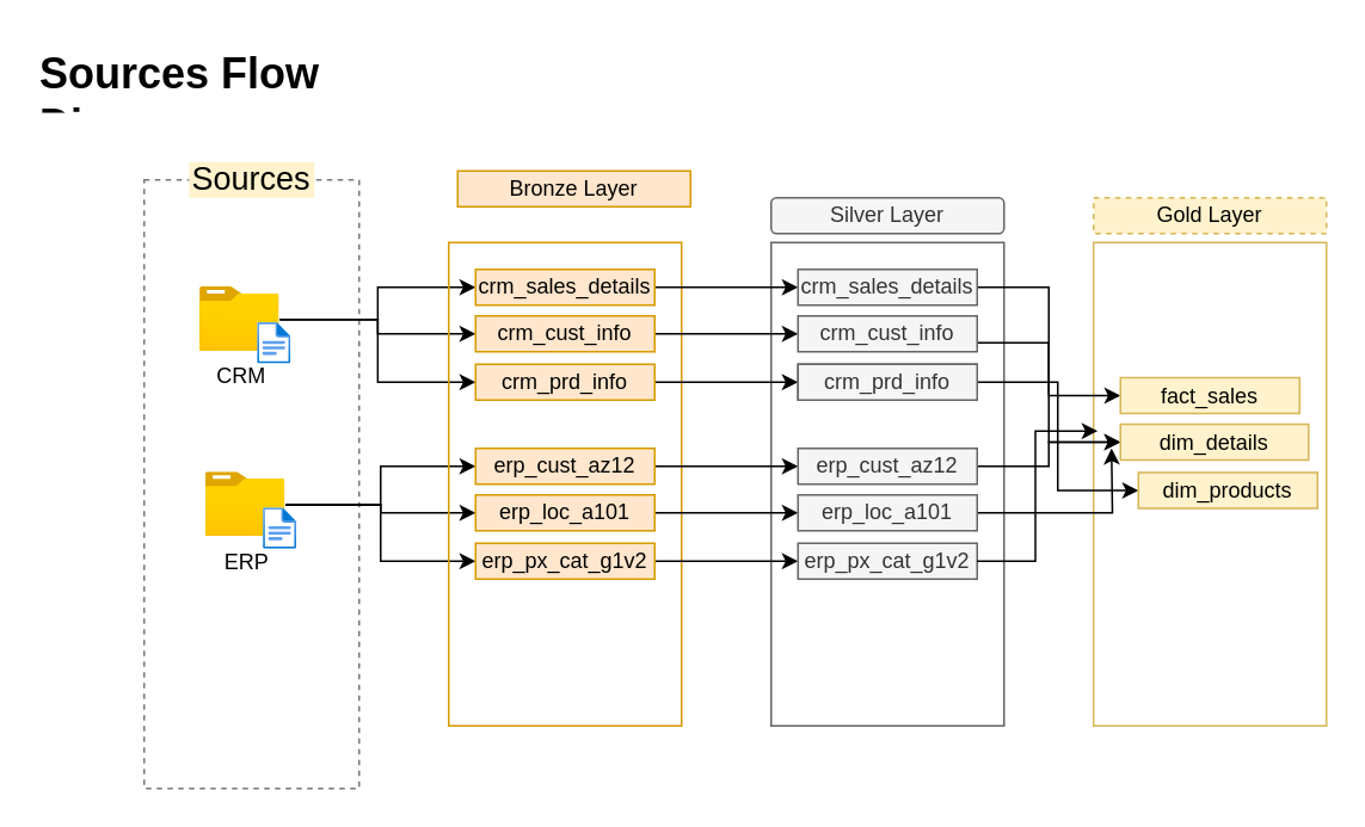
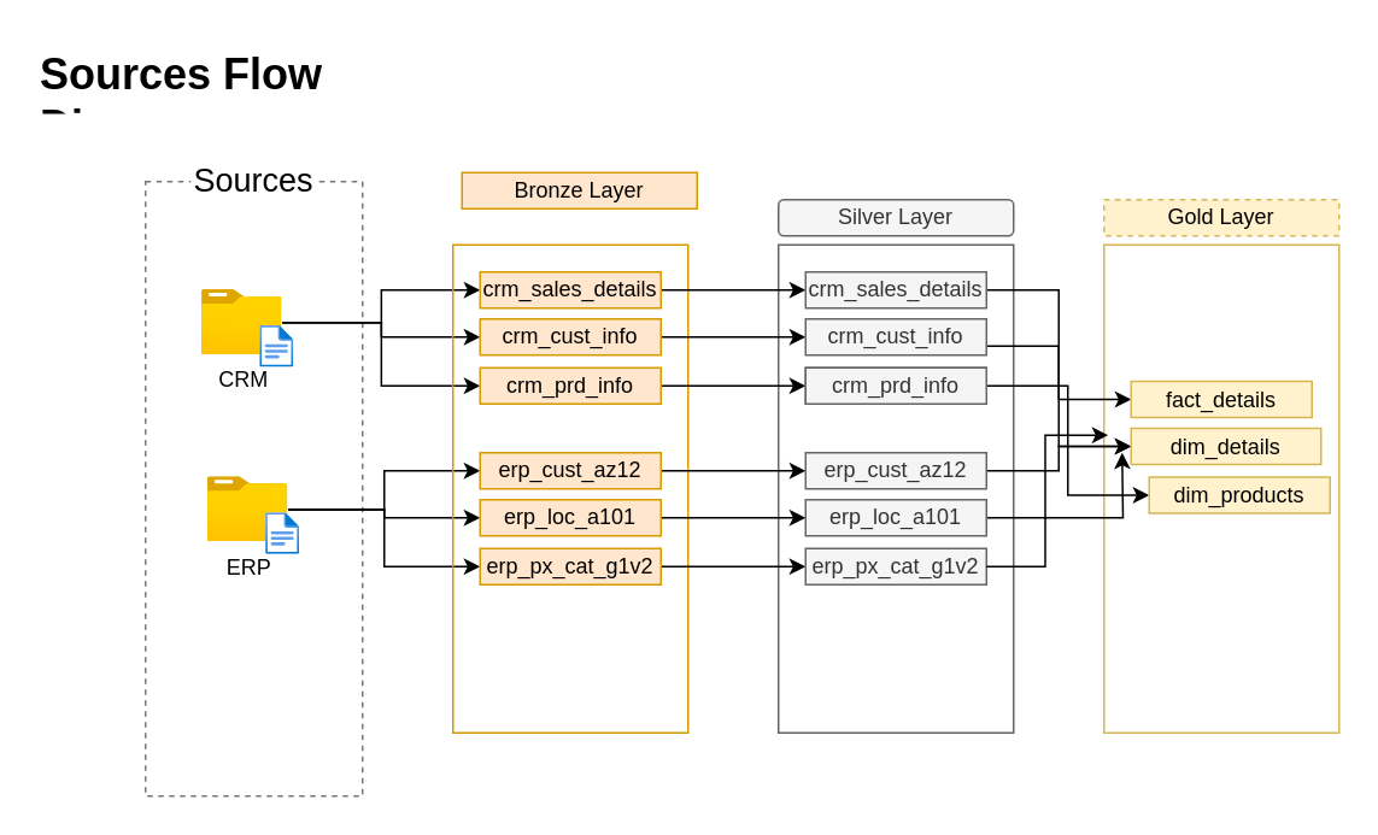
- <mxCell id="3" value="Sources" style="rounded=0;whiteSpace=wrap;html=1;fontSize=18;strokeColor=none;dashed=1;fillColor=#fff2cc;" parent="1" vertex="1"><mxGeometry x="105" y="90" width="70" height="20" as="geometry" /></mxCell>
+ <mxCell id="3" value="Sources" style="rounded=0;whiteSpace=wrap;html=1;fontSize=18;strokeColor=none;dashed=1;" parent="1" vertex="1"><mxGeometry x="105" y="90" width="70" height="20" as="geometry" /></mxCell>
- <mxCell id="45" value="fact_sales" style="rounded=0;whiteSpace=wrap;html=1;fillColor=#fff2cc;strokeColor=#d6b656;" vertex="1" parent="1"><mxGeometry x="625" y="210.5" width="100" height="20" as="geometry" /></mxCell>
+ <mxCell id="45" value="fact_details" style="rounded=0;whiteSpace=wrap;html=1;fillColor=#fff2cc;strokeColor=#d6b656;" vertex="1" parent="1"><mxGeometry x="625" y="210.5" width="100" height="20" as="geometry" /></mxCell>
